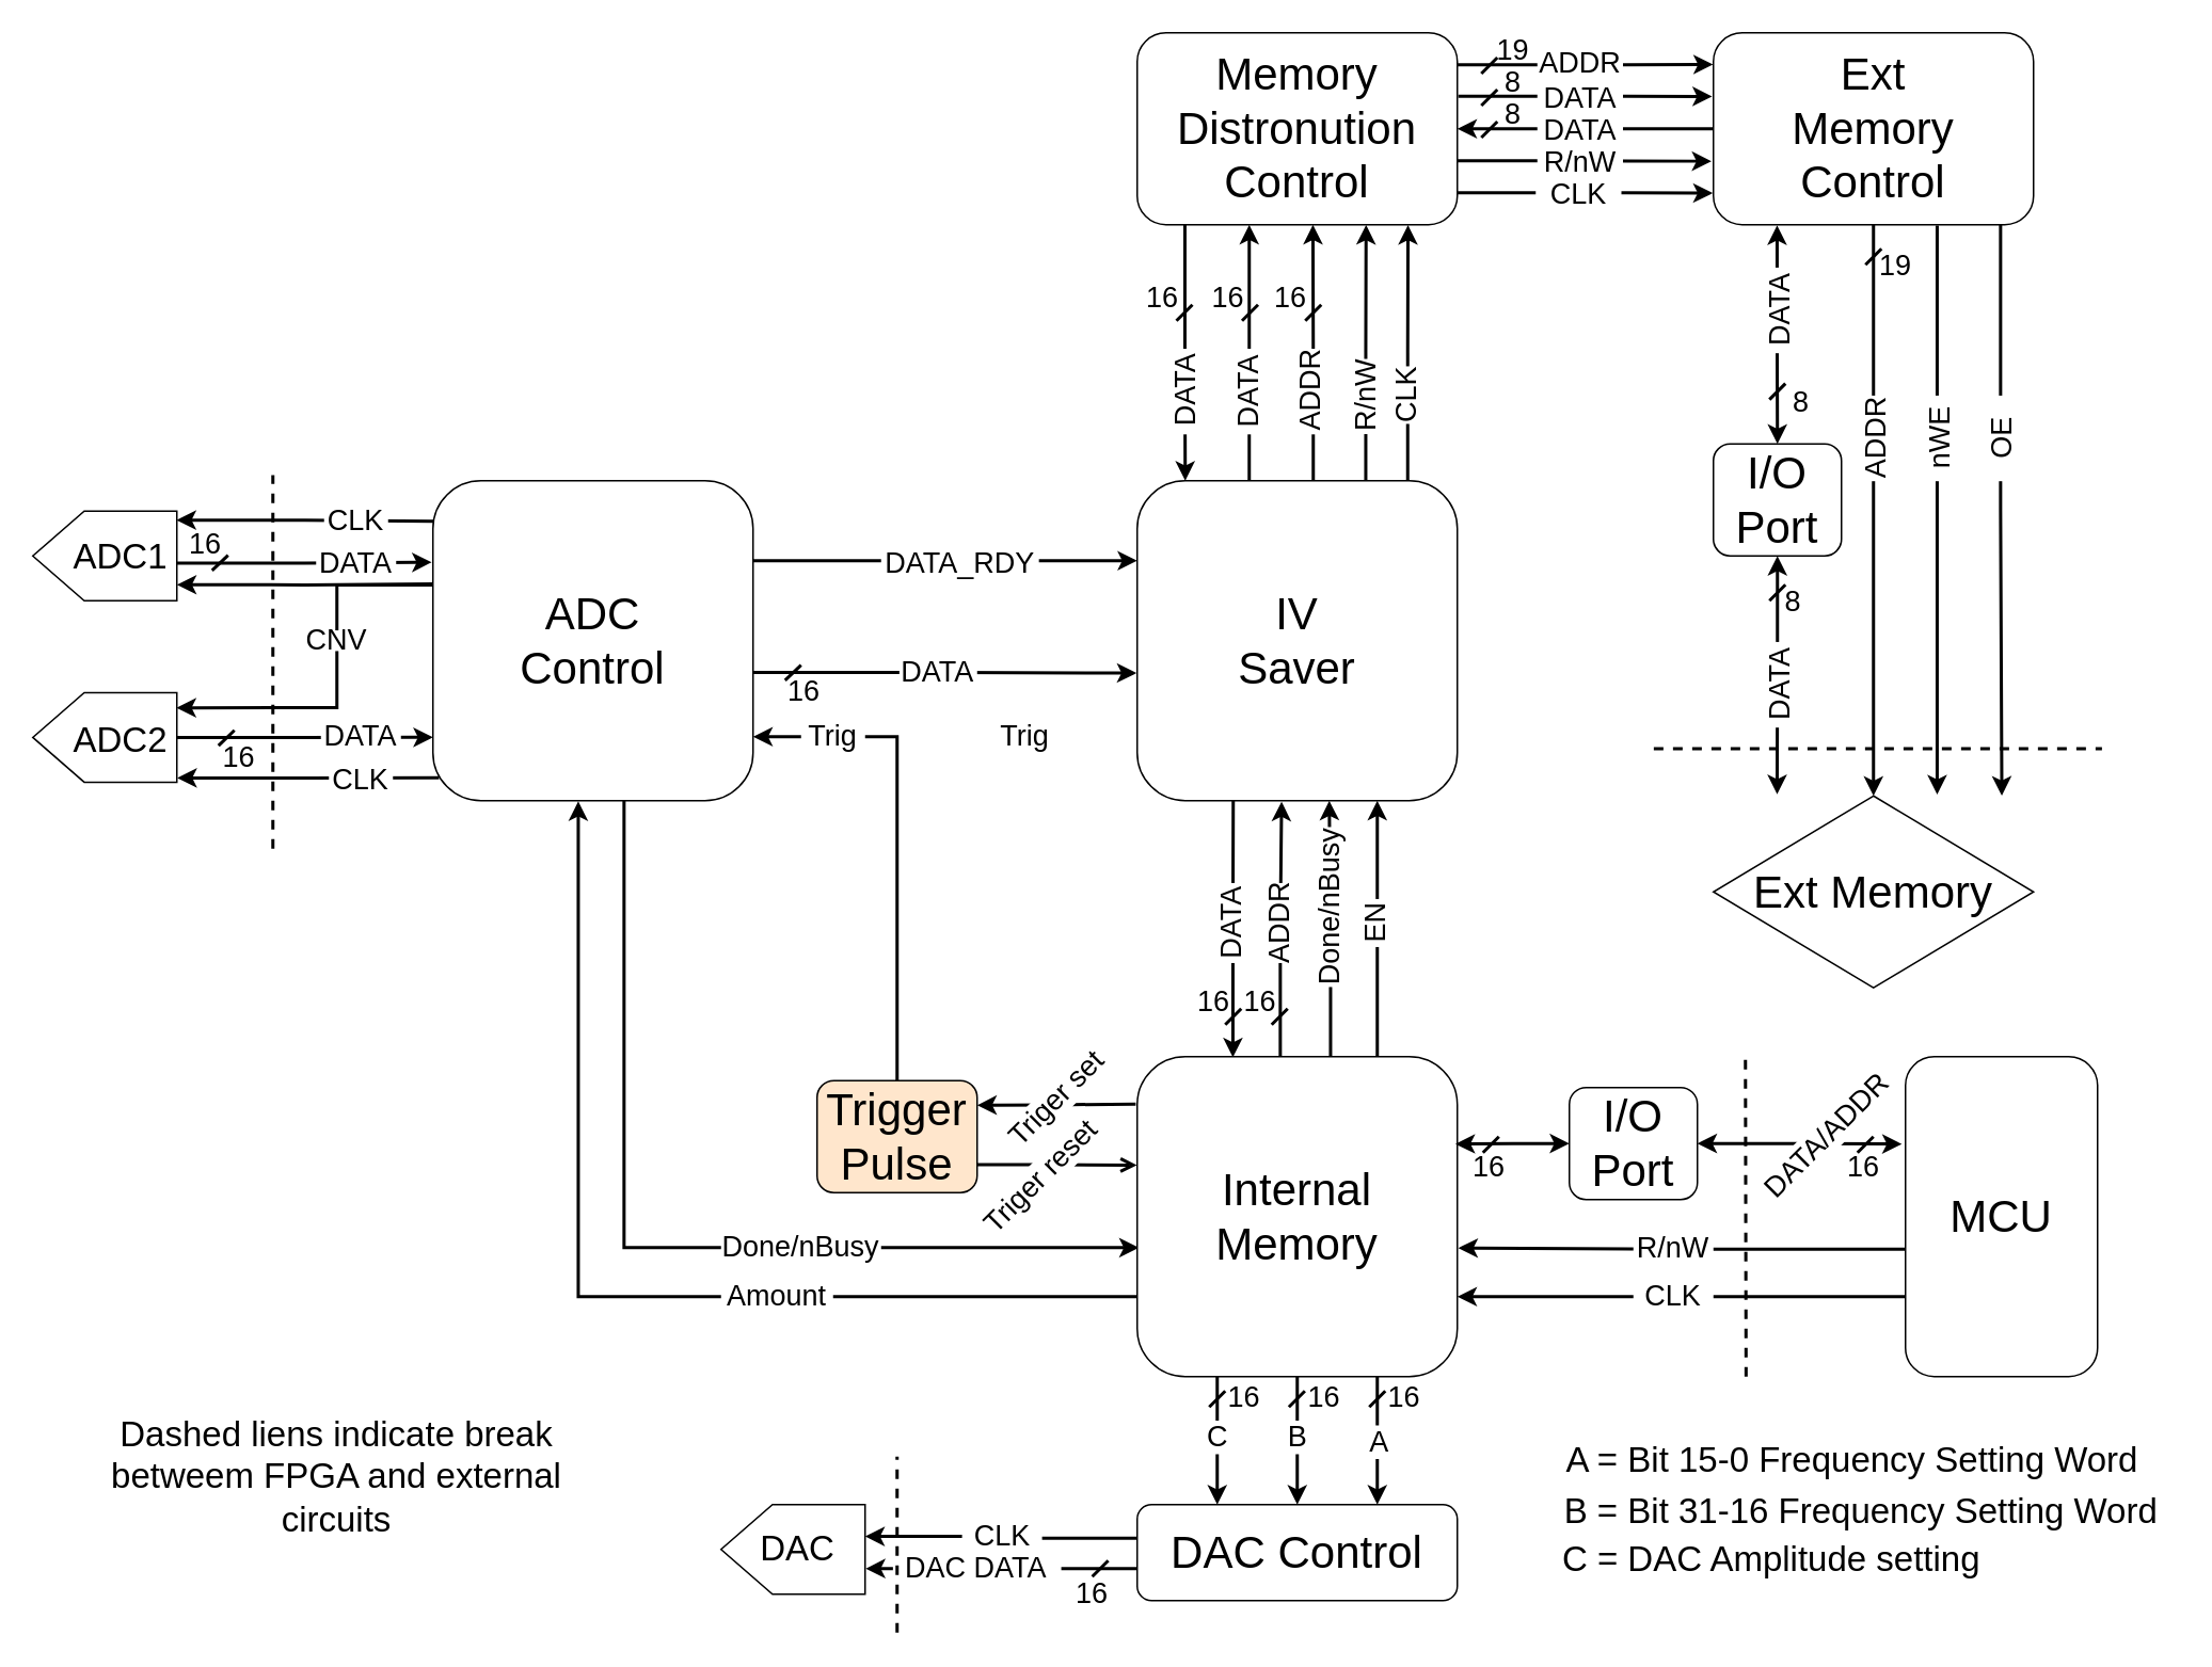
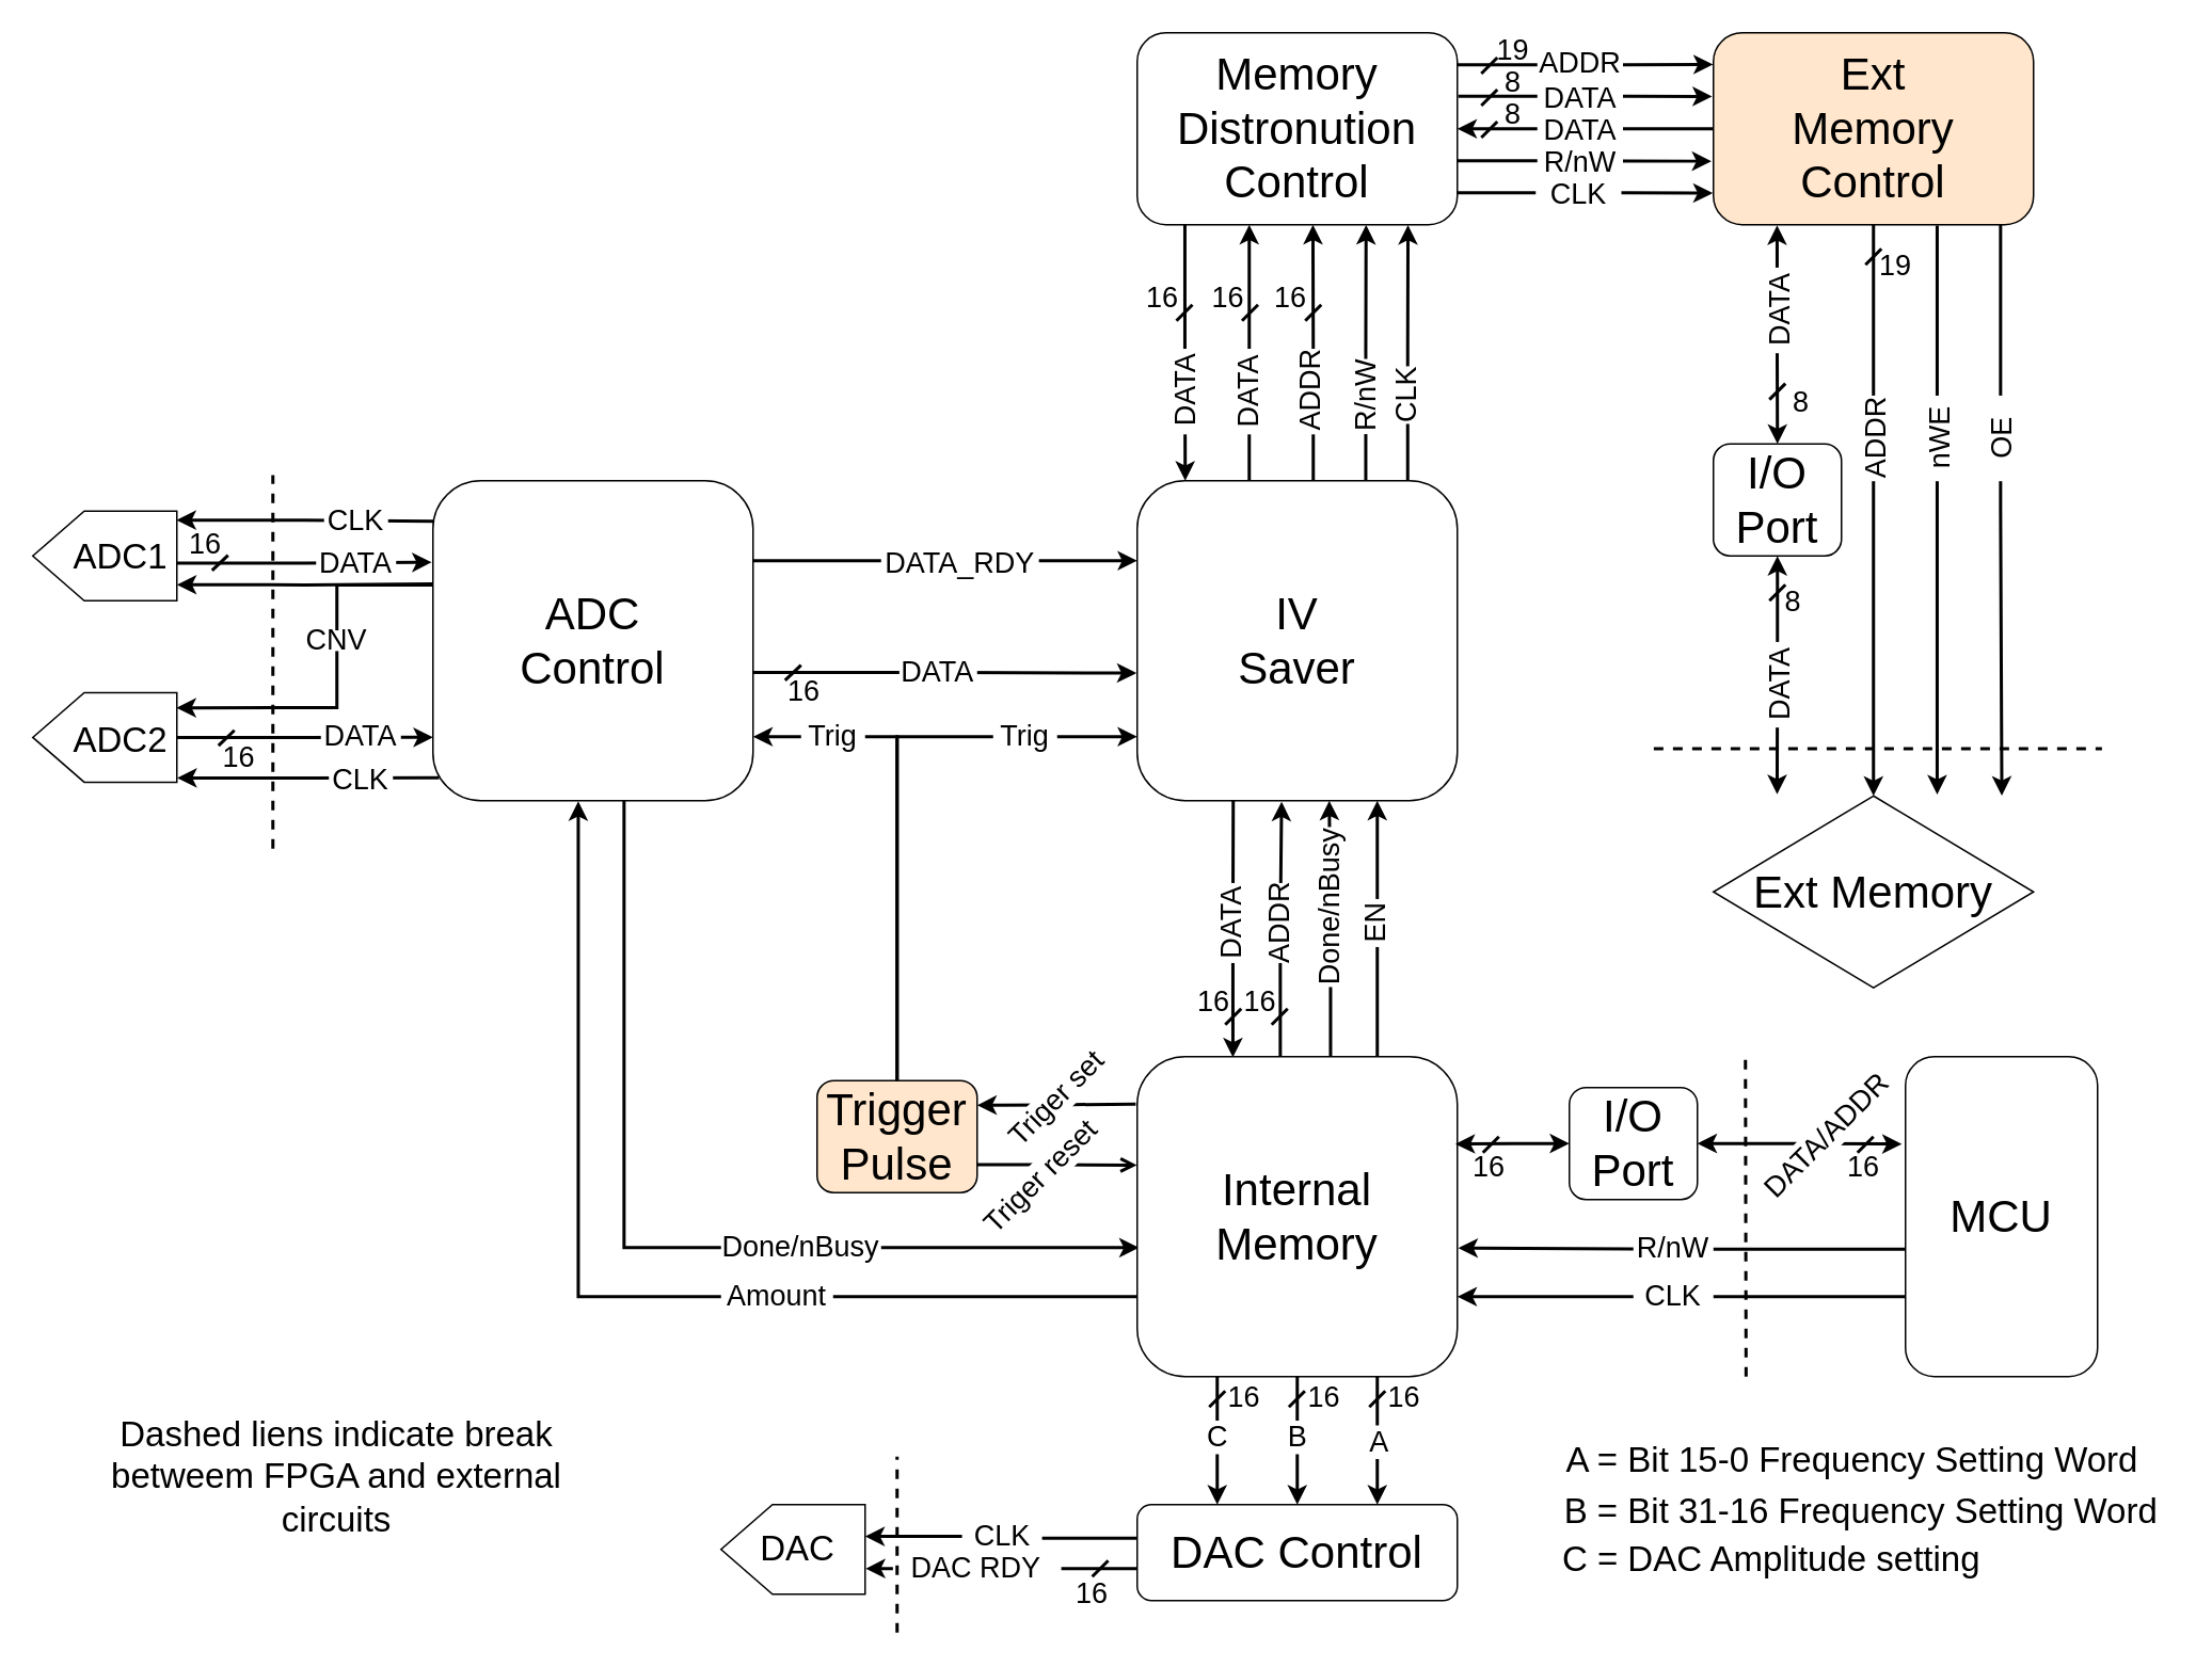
- <mxCell id="117" value="&lt;span style=&quot;font-size: 28px;&quot;&gt;Ext&lt;br&gt;Memory&lt;br&gt;Control&lt;/span&gt;" style="rounded=1;whiteSpace=wrap;html=1;" parent="1" vertex="1"><mxGeometry x="1070" y="20" width="200" height="120" as="geometry" /></mxCell>
+ <mxCell id="117" value="&lt;span style=&quot;font-size: 28px;&quot;&gt;Ext&lt;br&gt;Memory&lt;br&gt;Control&lt;/span&gt;" style="rounded=1;whiteSpace=wrap;html=1;fillColor=#ffe6cc;" parent="1" vertex="1"><mxGeometry x="1070" y="20" width="200" height="120" as="geometry" /></mxCell>
+ <mxCell id="38" style="edgeStyle=orthogonalEdgeStyle;rounded=0;orthogonalLoop=1;jettySize=auto;html=1;exitX=0.5;exitY=0;exitDx=0;exitDy=0;entryX=0;entryY=0.8;entryDx=0;entryDy=0;entryPerimeter=0;strokeWidth=2;" parent="1" source="37" target="20" edge="1"><mxGeometry relative="1" as="geometry"><Array as="points"><mxPoint x="560" y="460" /></Array></mxGeometry></mxCell>
- <mxCell id="103" value="&lt;font style=&quot;font-size: 18px;&quot;&gt;DAC DATA&lt;/font&gt;" style="text;html=1;align=center;verticalAlign=middle;whiteSpace=wrap;rounded=0;fillColor=default;" parent="1" vertex="1"><mxGeometry x="557.4" y="970" width="105.15" height="20" as="geometry" /></mxCell>
+ <mxCell id="103" value="&lt;font style=&quot;font-size: 18px;&quot;&gt;DAC RDY&lt;/font&gt;" style="text;html=1;align=center;verticalAlign=middle;whiteSpace=wrap;rounded=0;fillColor=default;" parent="1" vertex="1"><mxGeometry x="557.4" y="970" width="105.15" height="20" as="geometry" /></mxCell>
